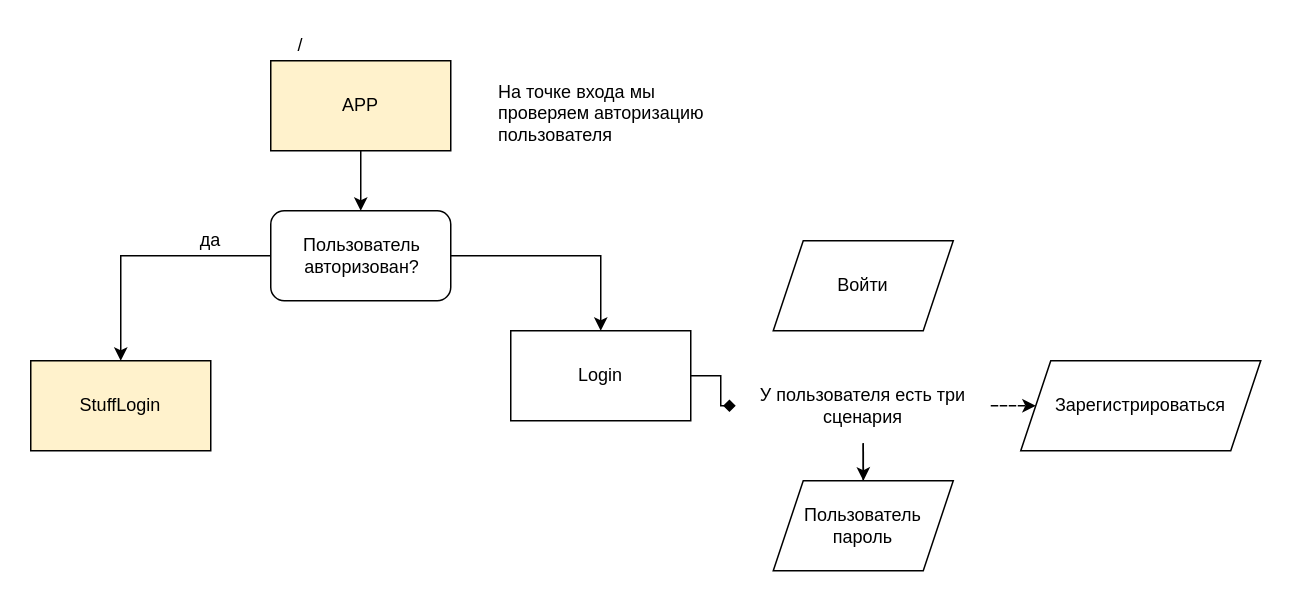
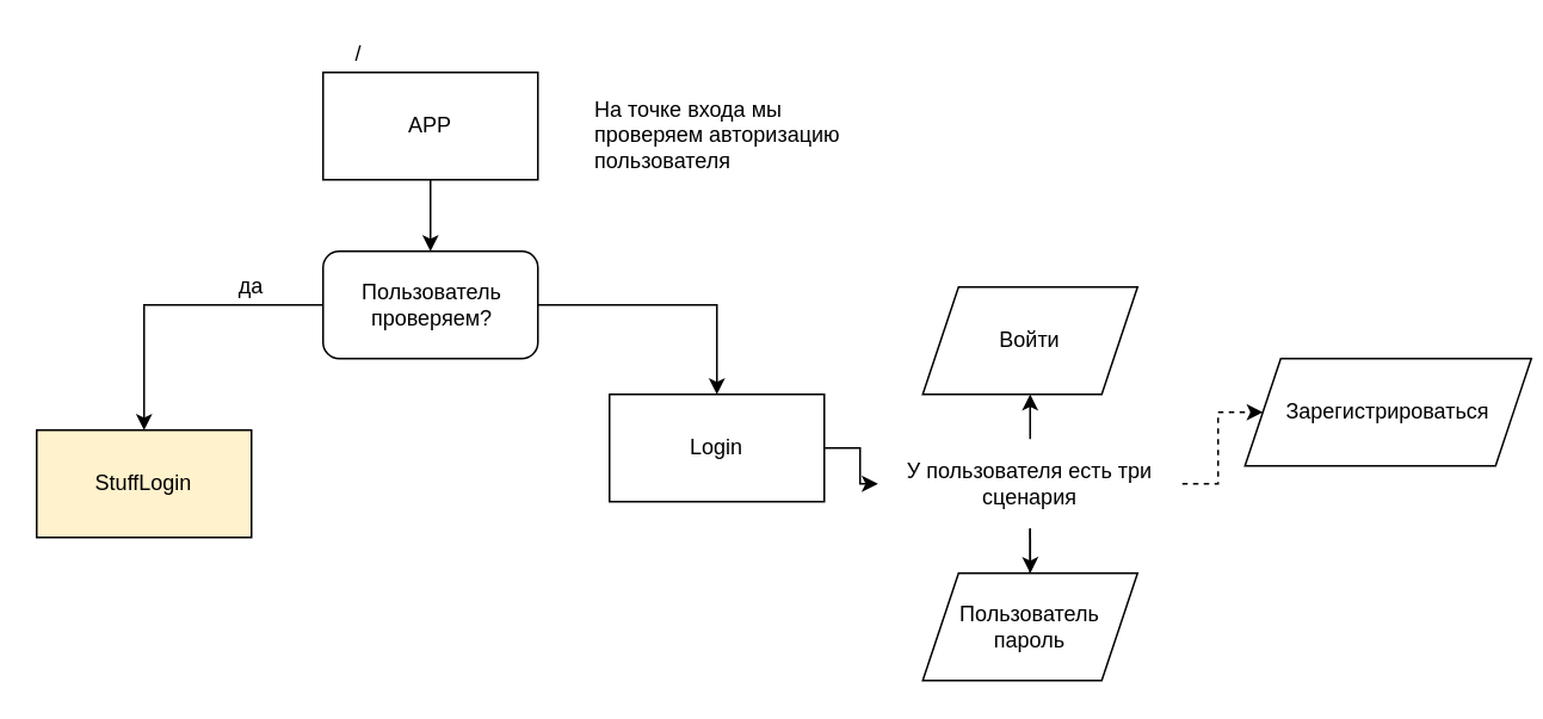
- <mxCell id="3" value="APP" style="rounded=0;whiteSpace=wrap;html=1;fillColor=#fff2cc;" vertex="1" parent="1"><mxGeometry x="180" y="40" width="120" height="60" as="geometry" /></mxCell>
+ <mxCell id="3" value="APP" style="rounded=0;whiteSpace=wrap;html=1;" vertex="1" parent="1"><mxGeometry x="180" y="40" width="120" height="60" as="geometry" /></mxCell>
- <mxCell id="8" value="&lt;div style=&quot;text-align: center&quot;&gt;&lt;span&gt;Пользователь авторизован?&lt;/span&gt;&lt;/div&gt;" style="rounded=1;whiteSpace=wrap;html=1;align=left;" vertex="1" parent="1"><mxGeometry x="180" y="140" width="120" height="60" as="geometry" /></mxCell>
+ <mxCell id="8" value="&lt;div style=&quot;text-align: center&quot;&gt;&lt;span&gt;Пользователь проверяем?&lt;/span&gt;&lt;/div&gt;" style="rounded=1;whiteSpace=wrap;html=1;align=left;" vertex="1" parent="1"><mxGeometry x="180" y="140" width="120" height="60" as="geometry" /></mxCell>
+ <mxCell id="14" style="edgeStyle=orthogonalEdgeStyle;rounded=0;orthogonalLoop=1;jettySize=auto;html=1;entryX=0.5;entryY=1;entryDx=0;entryDy=0;" edge="1" parent="1" source="17" target="18"><mxGeometry relative="1" as="geometry"><mxPoint x="575" y="210" as="targetPoint" /></mxGeometry></mxCell>
- <mxCell id="11" style="edgeStyle=orthogonalEdgeStyle;rounded=0;orthogonalLoop=1;jettySize=auto;html=1;exitX=1;exitY=0.5;exitDx=0;exitDy=0;endArrow=diamond;" edge="1" parent="1" source="12" target="17"><mxGeometry relative="1" as="geometry" /></mxCell>
+ <mxCell id="11" style="edgeStyle=orthogonalEdgeStyle;rounded=0;orthogonalLoop=1;jettySize=auto;html=1;exitX=1;exitY=0.5;exitDx=0;exitDy=0;" edge="1" parent="1" source="12" target="17"><mxGeometry relative="1" as="geometry" /></mxCell>
- <mxCell id="20" value="Зарегистрироваться" style="shape=parallelogram;perimeter=parallelogramPerimeter;whiteSpace=wrap;html=1;fixedSize=1;align=center;" vertex="1" parent="1"><mxGeometry x="680" y="240" width="160" height="60" as="geometry" /></mxCell>
+ <mxCell id="20" value="Зарегистрироваться" style="shape=parallelogram;perimeter=parallelogramPerimeter;whiteSpace=wrap;html=1;fixedSize=1;align=center;" vertex="1" parent="1"><mxGeometry x="695" y="200" width="160" height="60" as="geometry" /></mxCell>
